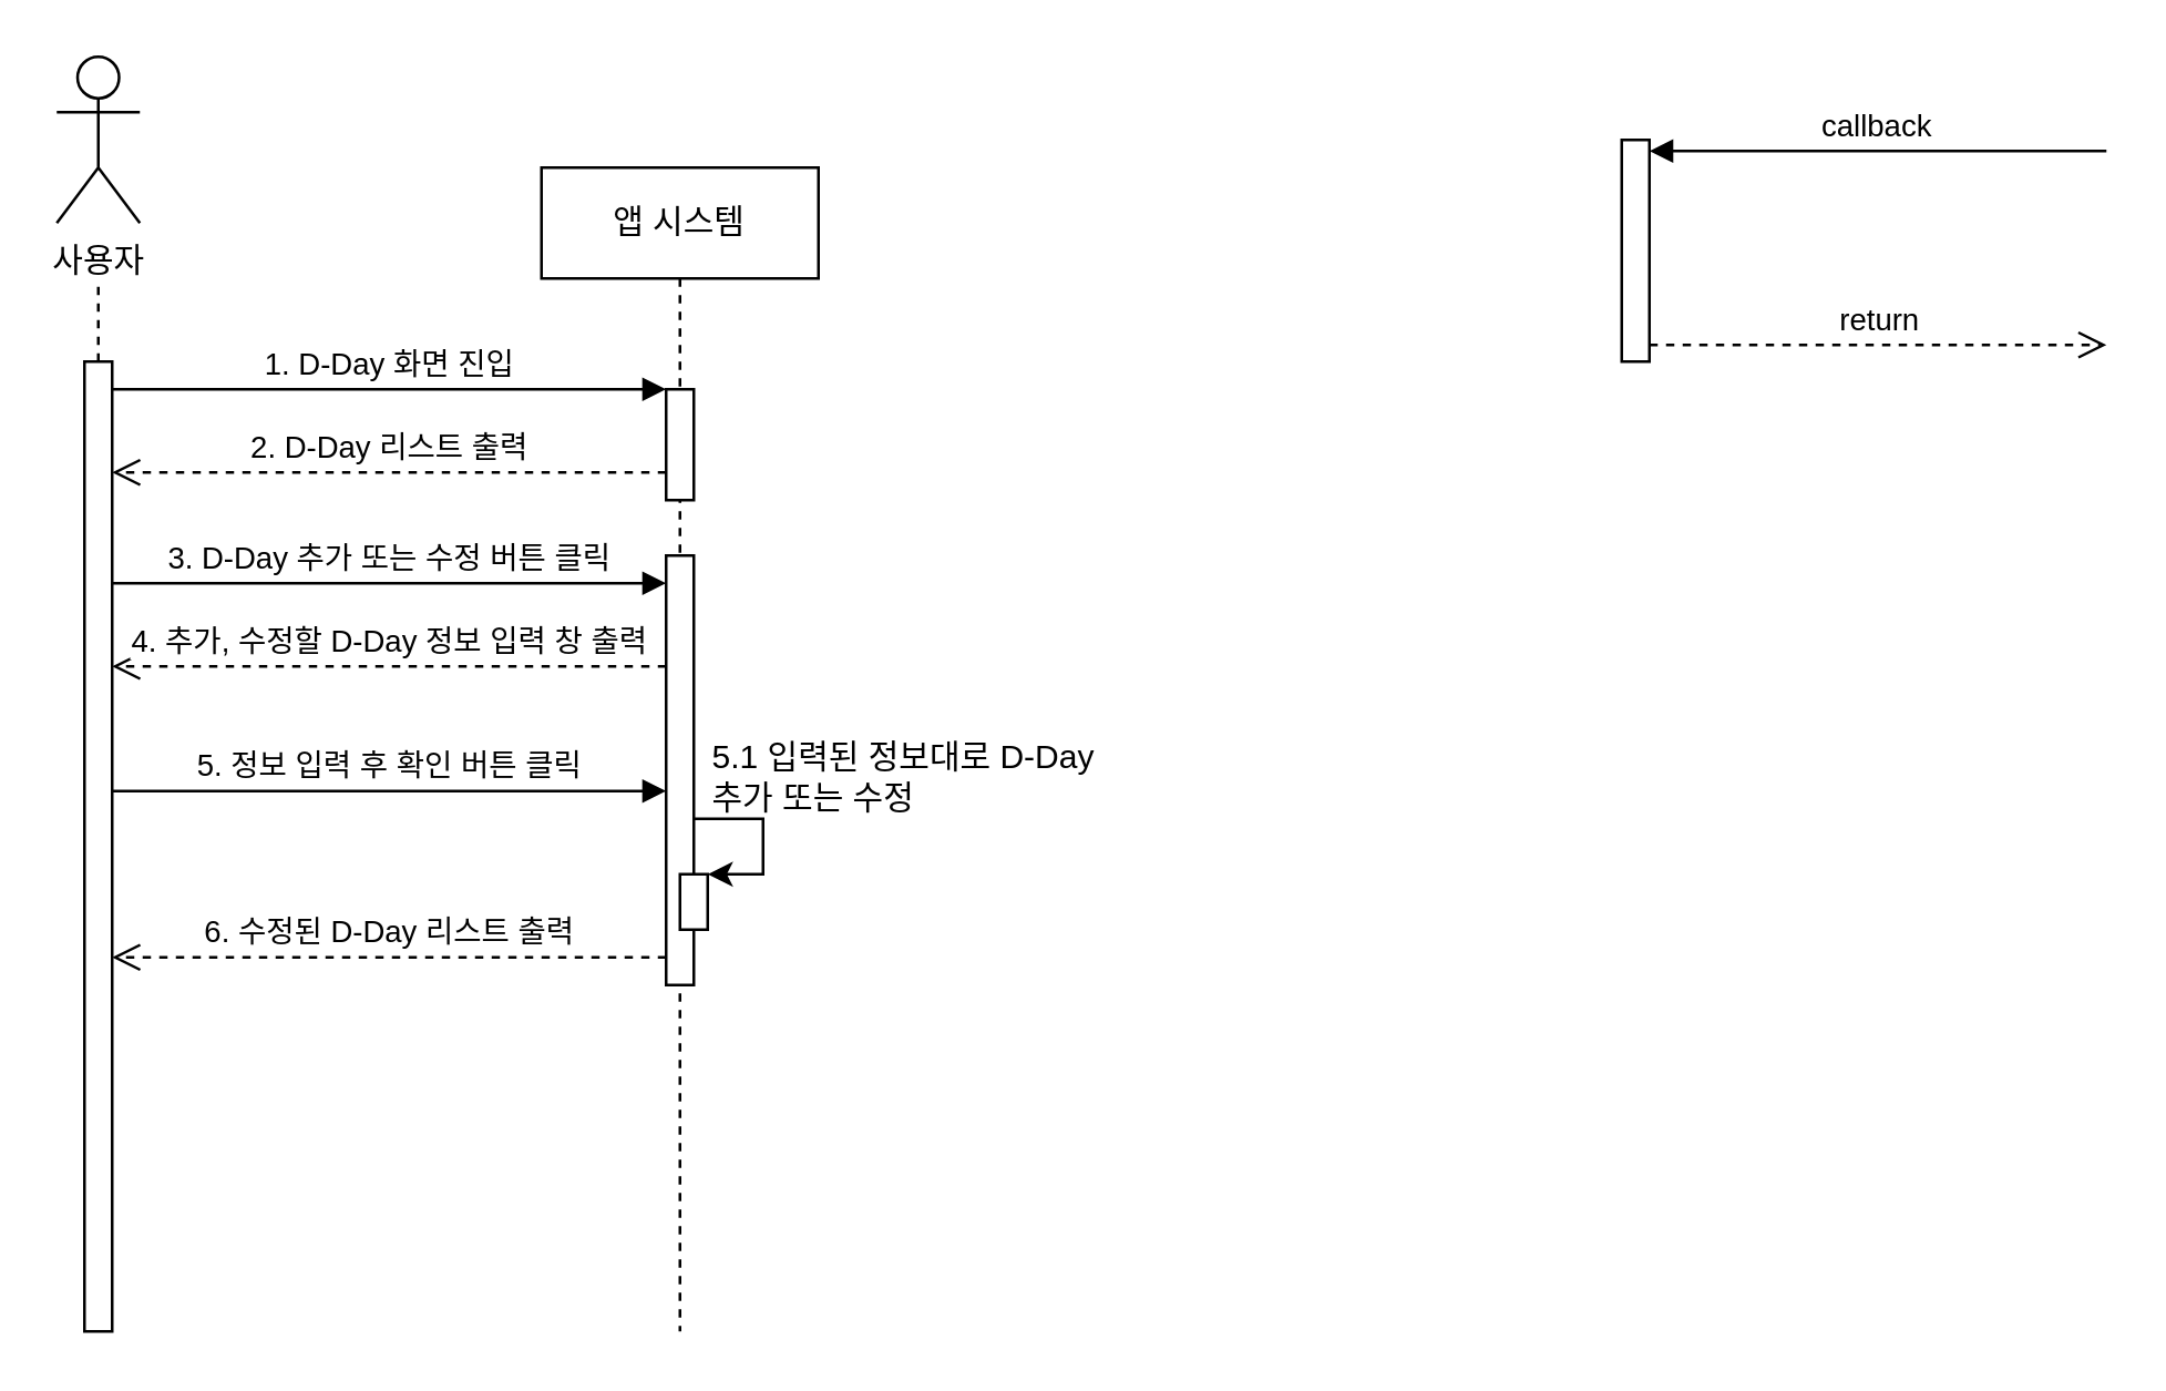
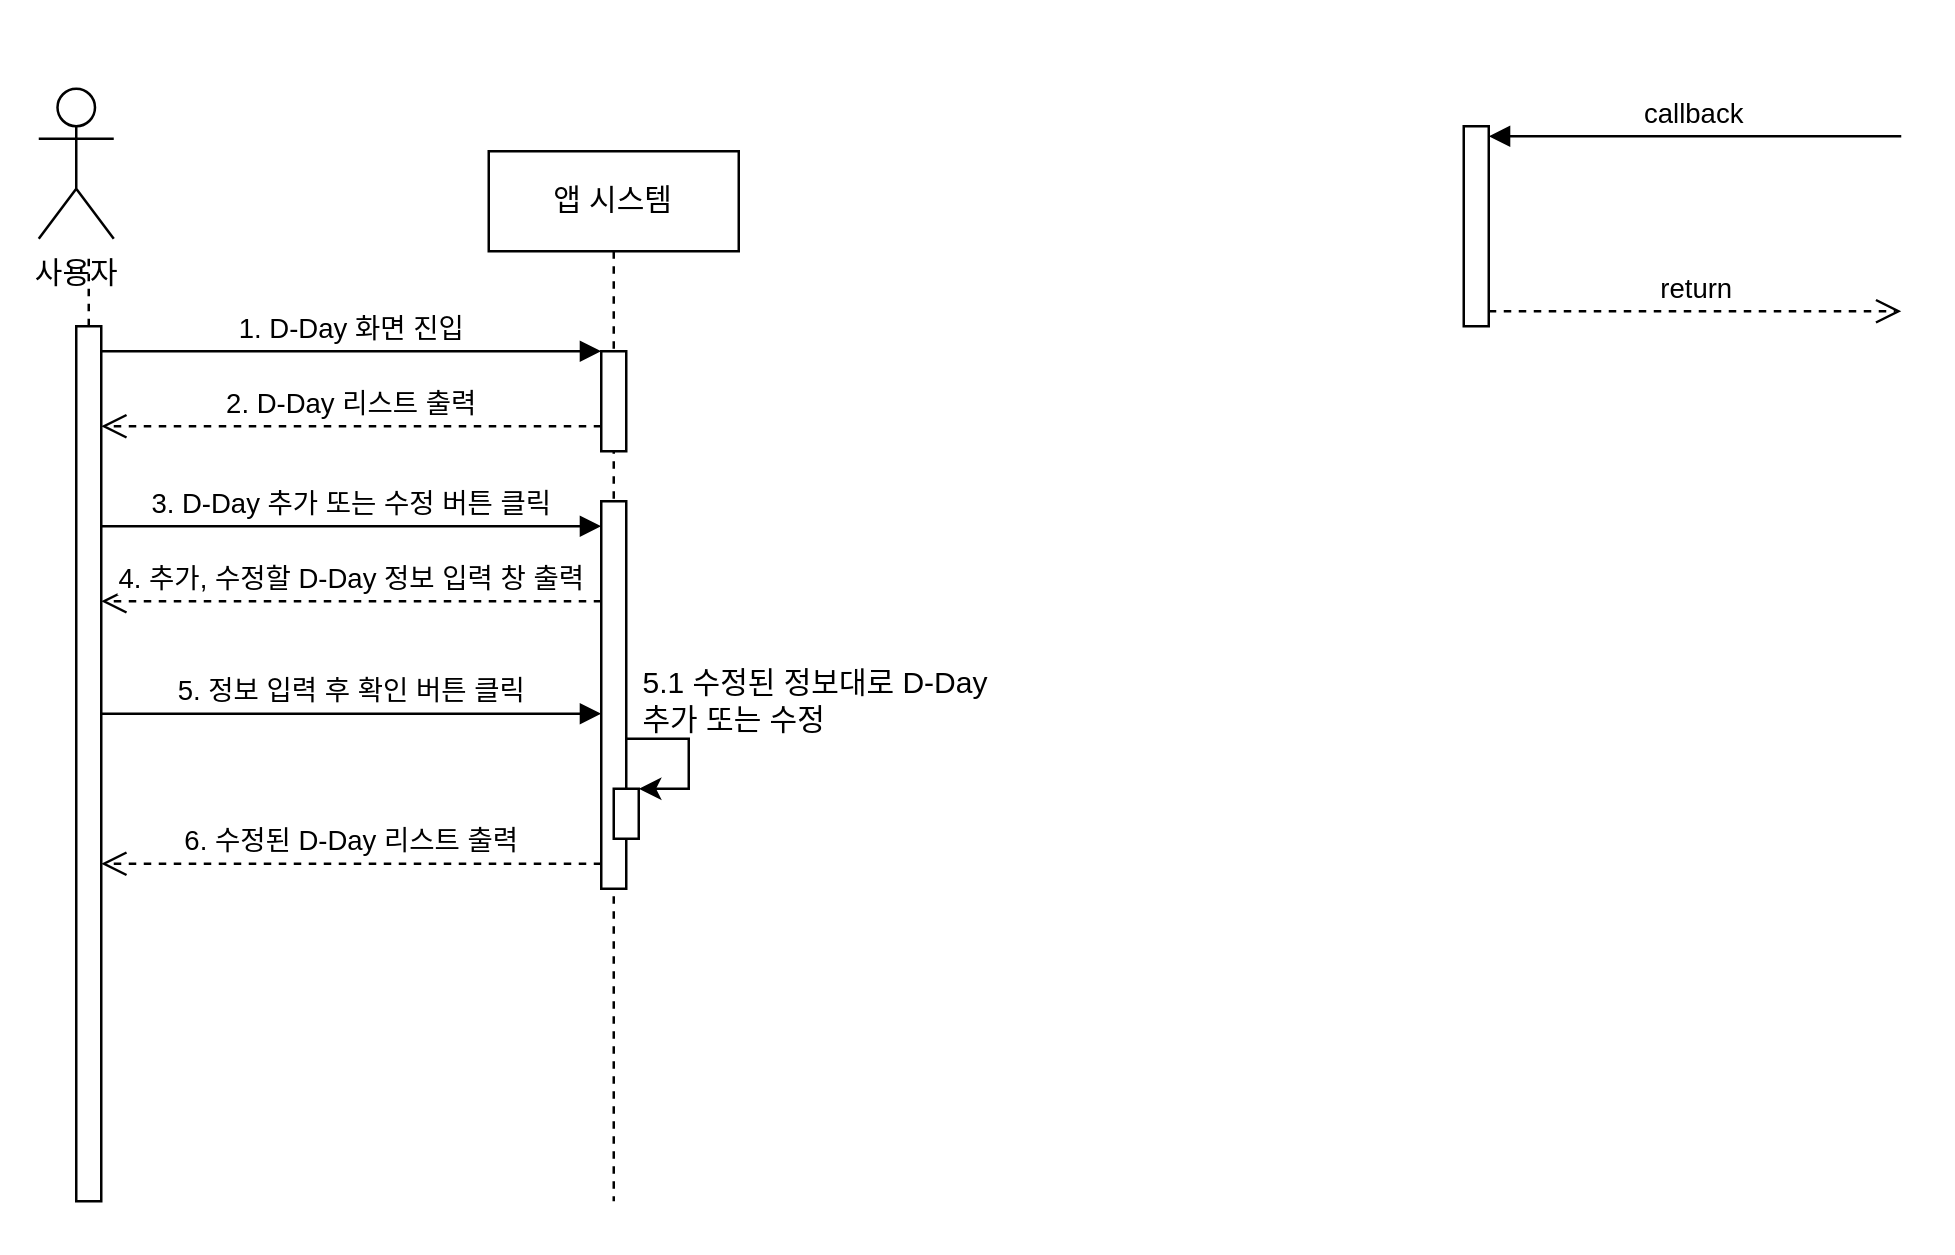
- <mxCell id="12" value="사용자" style="shape=umlActor;verticalLabelPosition=bottom;verticalAlign=top;html=1;outlineConnect=0;" vertex="1" parent="1"><mxGeometry x="20" y="20" width="30" height="60" as="geometry" /></mxCell>
+ <mxCell id="12" value="사용자" style="shape=umlActor;verticalLabelPosition=bottom;verticalAlign=top;html=1;outlineConnect=0;" vertex="1" parent="1"><mxGeometry x="15" y="35" width="30" height="60" as="geometry" /></mxCell>
- <mxCell id="4" value="5.1 입력된 정보대로 D-Day&lt;div&gt;추가 또는 수정&lt;/div&gt;" style="text;html=1;align=left;verticalAlign=middle;resizable=0;points=[];autosize=1;strokeColor=none;fillColor=none;" vertex="1" parent="2"><mxGeometry x="60" y="200" width="160" height="40" as="geometry" /></mxCell>
+ <mxCell id="4" value="5.1 수정된 정보대로 D-Day&lt;div&gt;추가 또는 수정&lt;/div&gt;" style="text;html=1;align=left;verticalAlign=middle;resizable=0;points=[];autosize=1;strokeColor=none;fillColor=none;" vertex="1" parent="2"><mxGeometry x="60" y="200" width="160" height="40" as="geometry" /></mxCell>
